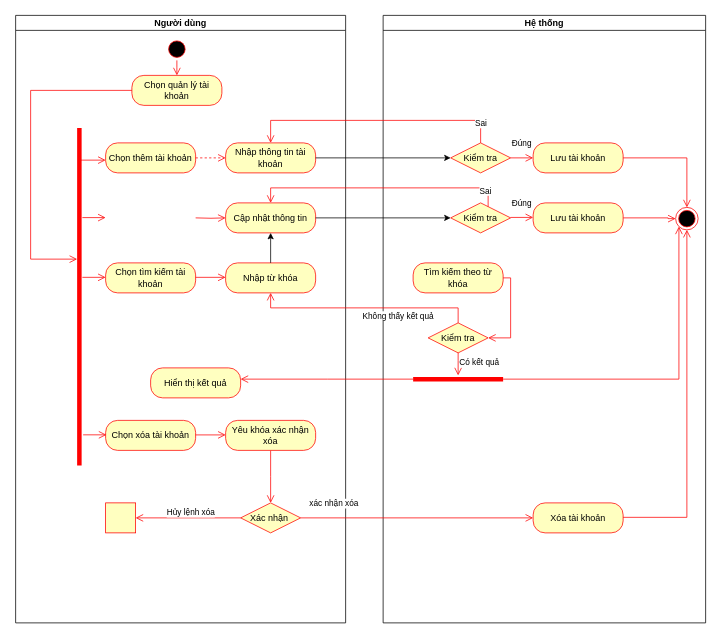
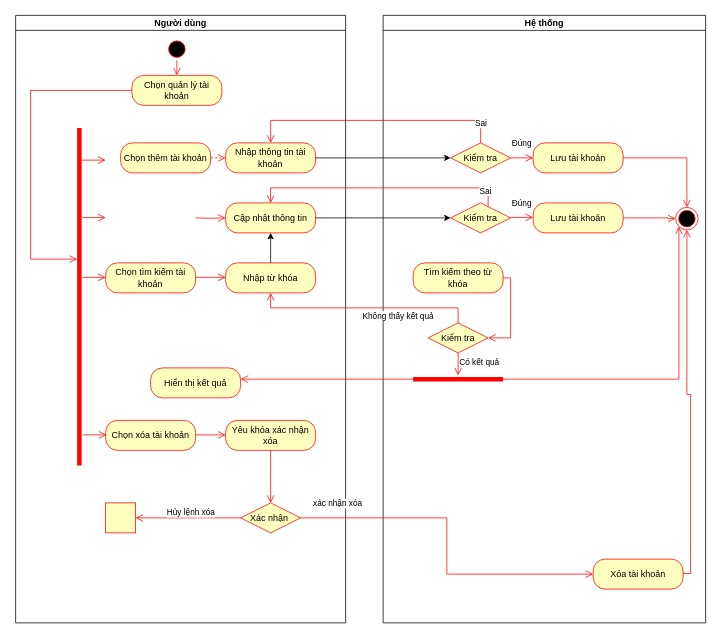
- <mxCell id="8" value="Chọn thêm tài khoản" style="rounded=1;whiteSpace=wrap;html=1;arcSize=40;fontColor=#000000;fillColor=#ffffc0;strokeColor=#ff0000;" vertex="1" parent="2"><mxGeometry x="120" y="170" width="120" height="40" as="geometry" /></mxCell>
+ <mxCell id="8" value="Chọn thêm tài khoản" style="rounded=1;whiteSpace=wrap;html=1;arcSize=40;fontColor=#000000;fillColor=#ffffc0;strokeColor=#ff0000;" vertex="1" parent="2"><mxGeometry x="140" y="170" width="120" height="40" as="geometry" /></mxCell>
- <mxCell id="34" value="Xóa tài khoản" style="rounded=1;whiteSpace=wrap;html=1;arcSize=40;fontColor=#000000;fillColor=#ffffc0;strokeColor=#ff0000;" vertex="1" parent="28"><mxGeometry x="200" y="650" width="120" height="40" as="geometry" /></mxCell>
+ <mxCell id="34" value="Xóa tài khoản" style="rounded=1;whiteSpace=wrap;html=1;arcSize=40;fontColor=#000000;fillColor=#ffffc0;strokeColor=#ff0000;" vertex="1" parent="28"><mxGeometry x="280" y="725" width="120" height="40" as="geometry" /></mxCell>
